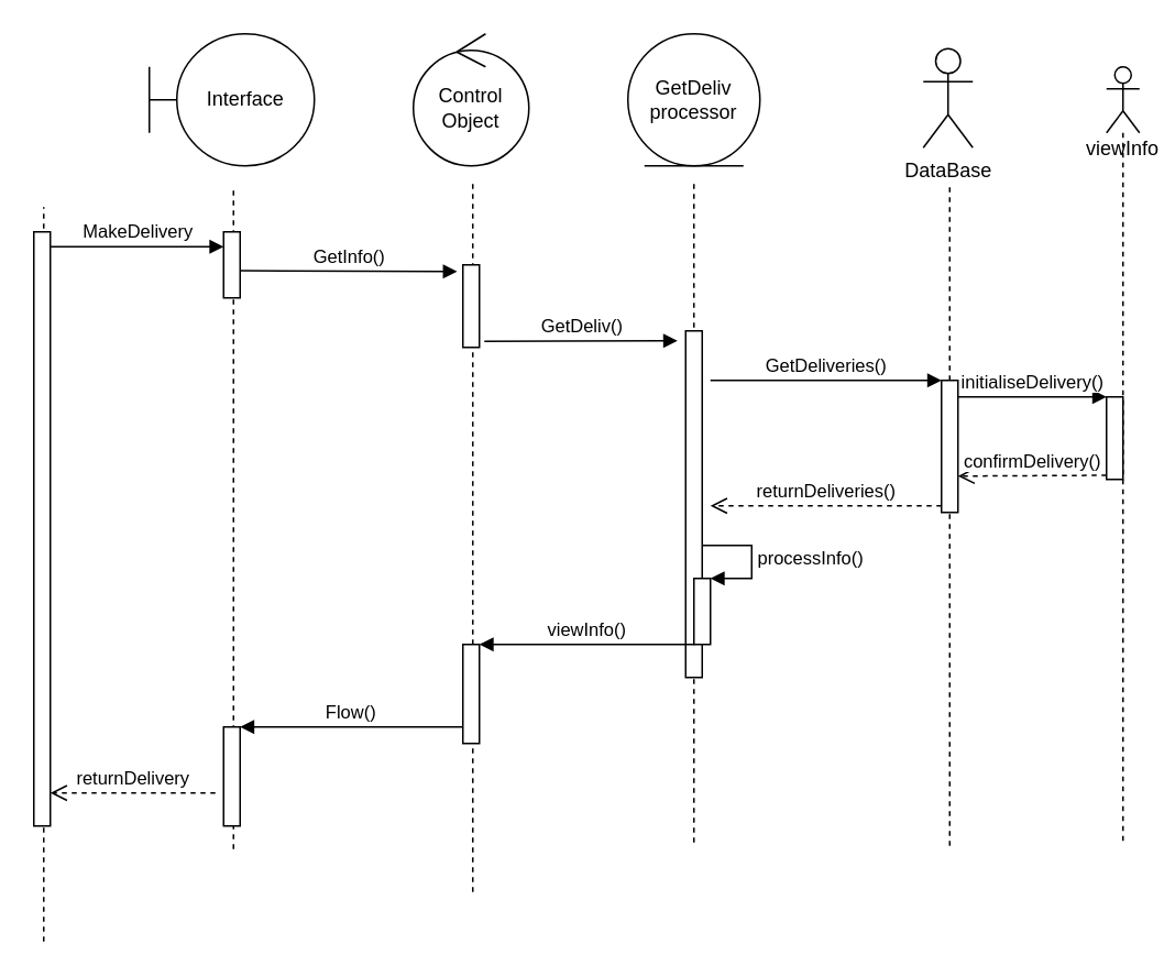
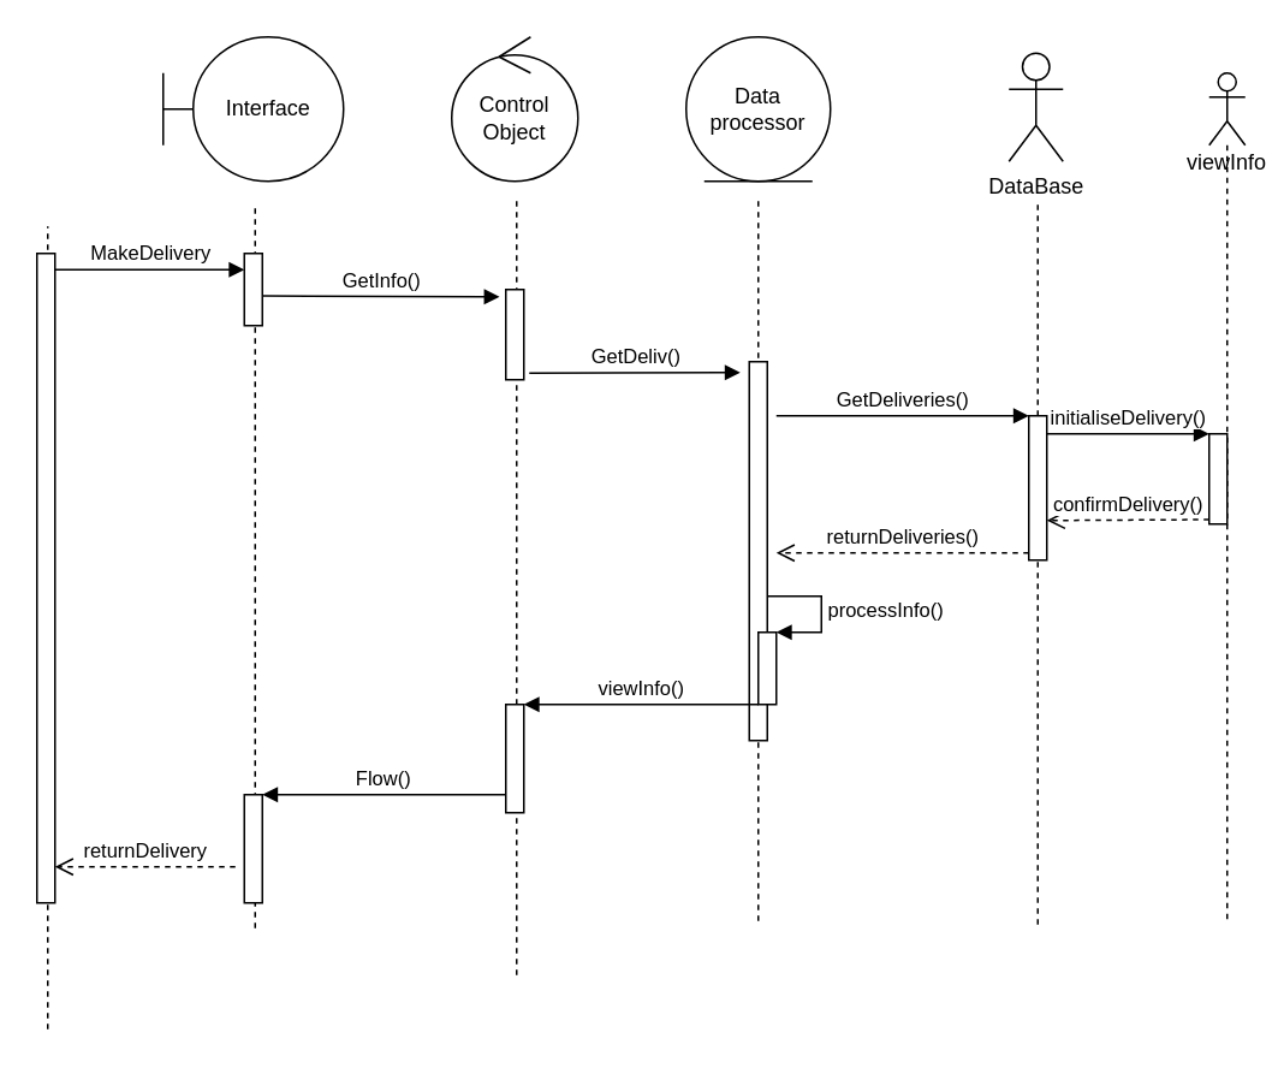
- <mxCell id="13" value="GetDeliv processor" style="ellipse;shape=umlEntity;whiteSpace=wrap;html=1;" vertex="1" parent="1"><mxGeometry x="380" y="20" width="80" height="80" as="geometry" /></mxCell>
+ <mxCell id="13" value="Data processor" style="ellipse;shape=umlEntity;whiteSpace=wrap;html=1;" vertex="1" parent="1"><mxGeometry x="380" y="20" width="80" height="80" as="geometry" /></mxCell>
